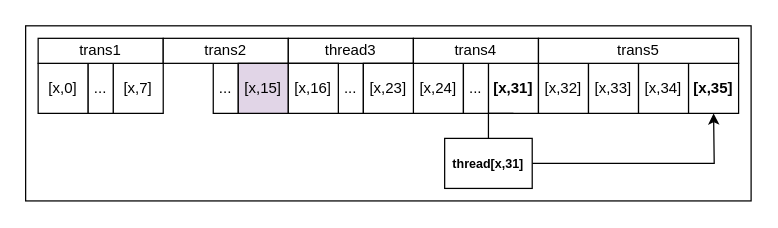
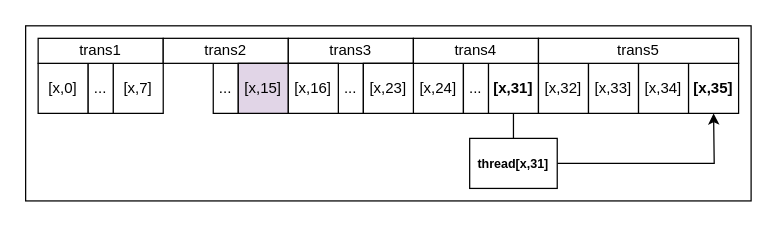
- <mxCell id="10" value="thread3" style="rounded=0;whiteSpace=wrap;html=1;" vertex="1" parent="1"><mxGeometry x="230" y="30" width="100" height="20" as="geometry" /></mxCell>
+ <mxCell id="10" value="trans3" style="rounded=0;whiteSpace=wrap;html=1;" vertex="1" parent="1"><mxGeometry x="230" y="30" width="100" height="20" as="geometry" /></mxCell>
- <mxCell id="20" value="&lt;font style=&quot;font-size: 10px;&quot;&gt;thread[x,31]&lt;/font&gt;" style="rounded=0;whiteSpace=wrap;html=1;fontStyle=1" vertex="1" parent="1"><mxGeometry x="355" y="110" width="70" height="40" as="geometry" /></mxCell>
+ <mxCell id="20" value="&lt;font style=&quot;font-size: 10px;&quot;&gt;thread[x,31]&lt;/font&gt;" style="rounded=0;whiteSpace=wrap;html=1;fontStyle=1" vertex="1" parent="1"><mxGeometry x="375" y="110" width="70" height="40" as="geometry" /></mxCell>
